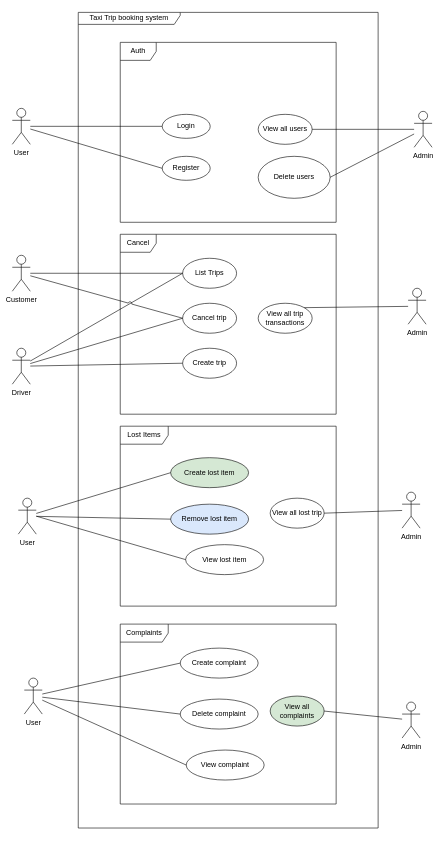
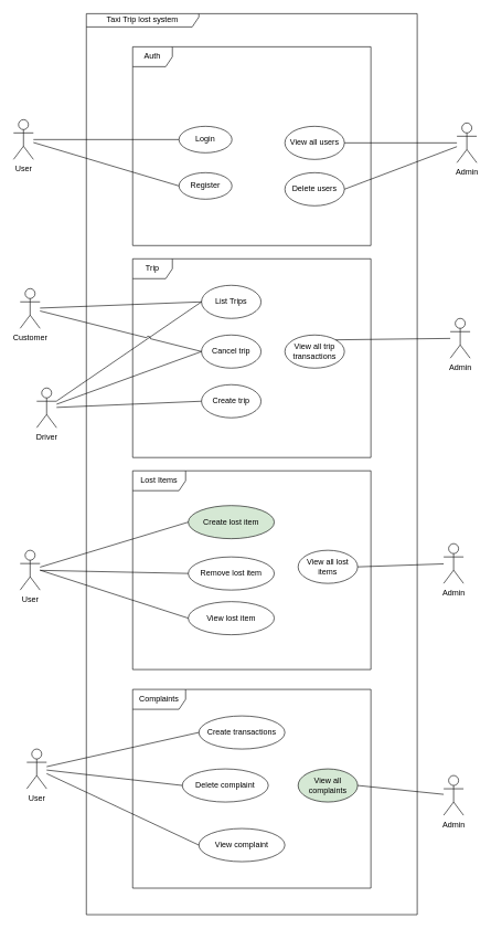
- <mxCell id="2" value="Taxi Trip booking system" style="shape=umlFrame;whiteSpace=wrap;html=1;pointerEvents=0;width=170;height=20;rounded=0;" parent="1" vertex="1"><mxGeometry x="130" y="20" width="500" height="1360" as="geometry" /></mxCell>
+ <mxCell id="2" value="Taxi Trip lost system" style="shape=umlFrame;whiteSpace=wrap;html=1;pointerEvents=0;width=170;height=20;rounded=0;" parent="1" vertex="1"><mxGeometry x="130" y="20" width="500" height="1360" as="geometry" /></mxCell>
- <mxCell id="26" value="Delete users" style="ellipse;whiteSpace=wrap;html=1;rounded=0;" parent="1" vertex="1"><mxGeometry x="430" y="260" width="120" height="70" as="geometry" /></mxCell>
+ <mxCell id="26" value="Delete users" style="ellipse;whiteSpace=wrap;html=1;rounded=0;" parent="1" vertex="1"><mxGeometry x="430" y="260" width="90" height="50" as="geometry" /></mxCell>
- <mxCell id="17" value="Cancel" style="shape=umlFrame;whiteSpace=wrap;html=1;pointerEvents=0;rounded=0;" parent="1" vertex="1"><mxGeometry x="200" y="390" width="360" height="300" as="geometry" /></mxCell>
+ <mxCell id="17" value="Trip" style="shape=umlFrame;whiteSpace=wrap;html=1;pointerEvents=0;rounded=0;" parent="1" vertex="1"><mxGeometry x="200" y="390" width="360" height="300" as="geometry" /></mxCell>
- <mxCell id="21" value="Customer" style="shape=umlActor;verticalLabelPosition=bottom;verticalAlign=top;html=1;rounded=0;" parent="1" vertex="1"><mxGeometry x="20" y="425" width="30" height="60" as="geometry" /></mxCell>
+ <mxCell id="21" value="Customer" style="shape=umlActor;verticalLabelPosition=bottom;verticalAlign=top;html=1;rounded=0;" parent="1" vertex="1"><mxGeometry x="30" y="435" width="30" height="60" as="geometry" /></mxCell>
- <mxCell id="22" value="Driver" style="shape=umlActor;verticalLabelPosition=bottom;verticalAlign=top;html=1;rounded=0;" parent="1" vertex="1"><mxGeometry x="20" y="580" width="30" height="60" as="geometry" /></mxCell>
+ <mxCell id="22" value="Driver" style="shape=umlActor;verticalLabelPosition=bottom;verticalAlign=top;html=1;rounded=0;" parent="1" vertex="1"><mxGeometry x="55" y="585" width="30" height="60" as="geometry" /></mxCell>
- <mxCell id="36" value="View all lost trip" style="ellipse;whiteSpace=wrap;html=1;rounded=0;" parent="1" vertex="1"><mxGeometry x="450" y="830" width="90" height="50" as="geometry" /></mxCell>
+ <mxCell id="36" value="View all lost items" style="ellipse;whiteSpace=wrap;html=1;rounded=0;" parent="1" vertex="1"><mxGeometry x="450" y="830" width="90" height="50" as="geometry" /></mxCell>
- <mxCell id="31" value="Remove lost item" style="ellipse;whiteSpace=wrap;html=1;rounded=0;fillColor=#dae8fc;" parent="1" vertex="1"><mxGeometry x="284" y="840" width="130" height="50" as="geometry" /></mxCell>
+ <mxCell id="31" value="Remove lost item" style="ellipse;whiteSpace=wrap;html=1;rounded=0;" parent="1" vertex="1"><mxGeometry x="284" y="840" width="130" height="50" as="geometry" /></mxCell>
- <mxCell id="32" value="View lost item" style="ellipse;whiteSpace=wrap;html=1;rounded=0;" parent="1" vertex="1"><mxGeometry x="309" y="907.5" width="130" height="50" as="geometry" /></mxCell>
+ <mxCell id="32" value="View lost item" style="ellipse;whiteSpace=wrap;html=1;rounded=0;" parent="1" vertex="1"><mxGeometry x="284" y="907.5" width="130" height="50" as="geometry" /></mxCell>
- <mxCell id="41" value="Create complaint" style="ellipse;whiteSpace=wrap;html=1;rounded=0;" parent="1" vertex="1"><mxGeometry x="300" y="1080" width="130" height="50" as="geometry" /></mxCell>
+ <mxCell id="41" value="Create transactions" style="ellipse;whiteSpace=wrap;html=1;rounded=0;" parent="1" vertex="1"><mxGeometry x="300" y="1080" width="130" height="50" as="geometry" /></mxCell>
- <mxCell id="42" value="Delete complaint" style="ellipse;whiteSpace=wrap;html=1;rounded=0;" parent="1" vertex="1"><mxGeometry x="300" y="1165" width="130" height="50" as="geometry" /></mxCell>
+ <mxCell id="42" value="Delete complaint" style="ellipse;whiteSpace=wrap;html=1;rounded=0;" parent="1" vertex="1"><mxGeometry x="275" y="1160" width="130" height="50" as="geometry" /></mxCell>
- <mxCell id="43" value="View complaint" style="ellipse;whiteSpace=wrap;html=1;rounded=0;" parent="1" vertex="1"><mxGeometry x="310" y="1250" width="130" height="50" as="geometry" /></mxCell>
+ <mxCell id="43" value="View complaint" style="ellipse;whiteSpace=wrap;html=1;rounded=0;" parent="1" vertex="1"><mxGeometry x="300" y="1250" width="130" height="50" as="geometry" /></mxCell>
